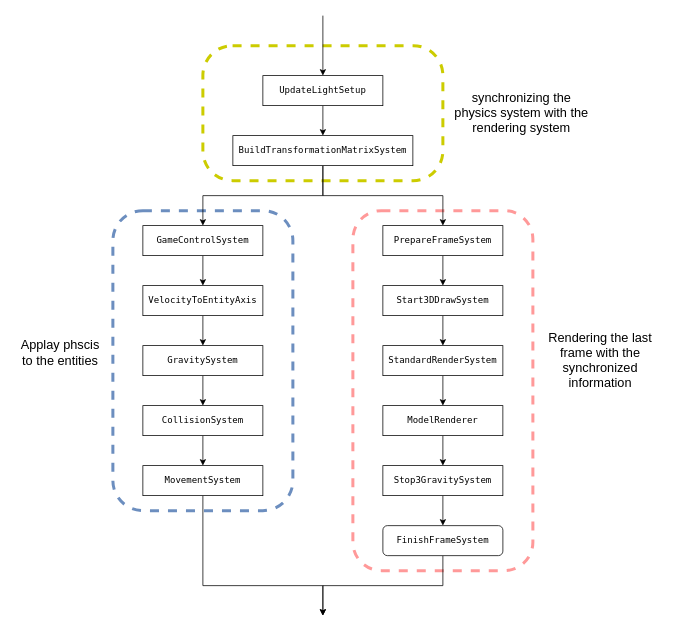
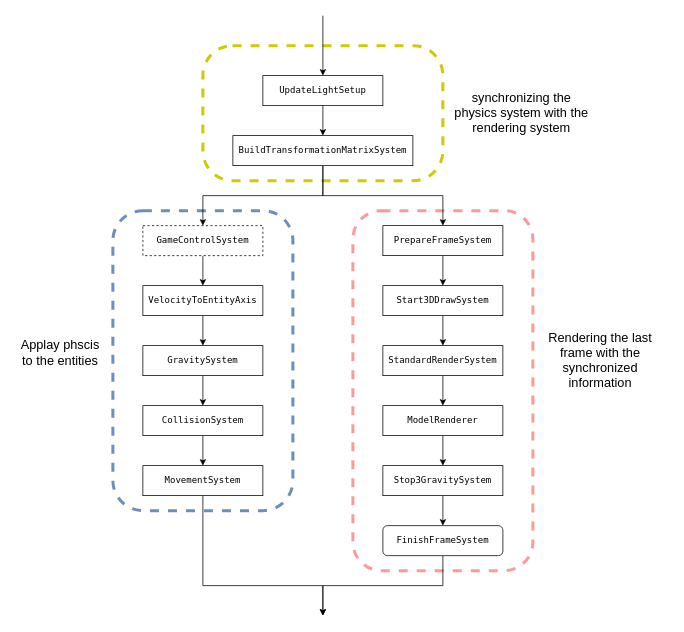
- <mxCell id="6" value="&lt;code&gt;GameControlSystem&lt;/code&gt;" style="rounded=0;whiteSpace=wrap;html=1;" vertex="1" parent="1"><mxGeometry x="190" y="300" width="160" height="40" as="geometry" /></mxCell>
+ <mxCell id="6" value="&lt;code&gt;GameControlSystem&lt;/code&gt;" style="rounded=0;whiteSpace=wrap;html=1;dashed=1;" vertex="1" parent="1"><mxGeometry x="190" y="300" width="160" height="40" as="geometry" /></mxCell>
